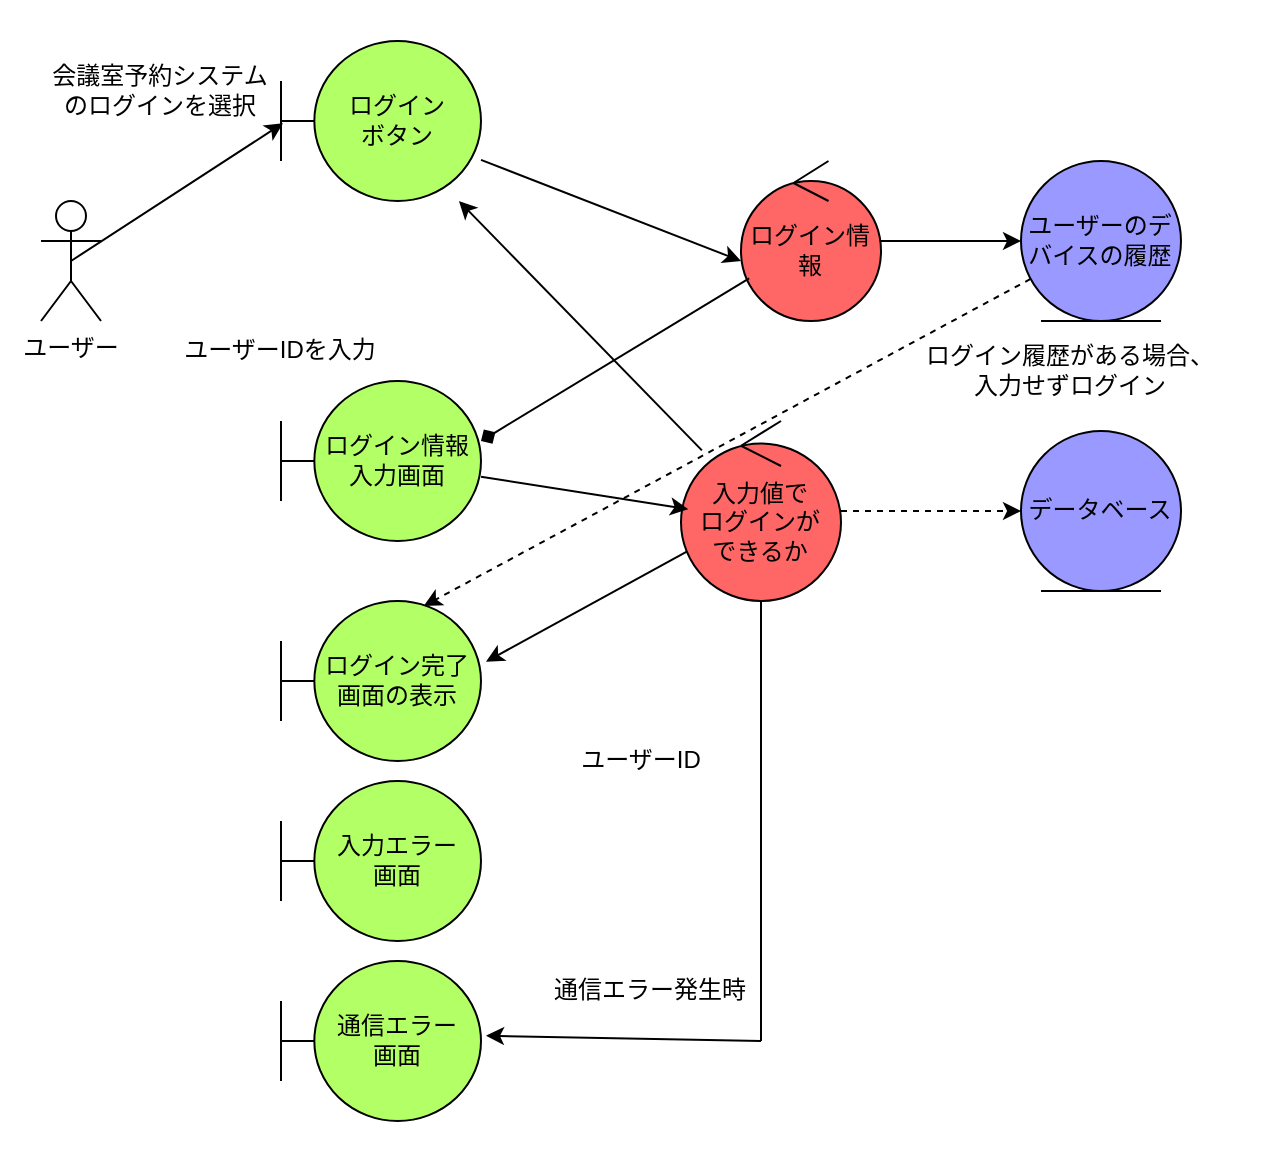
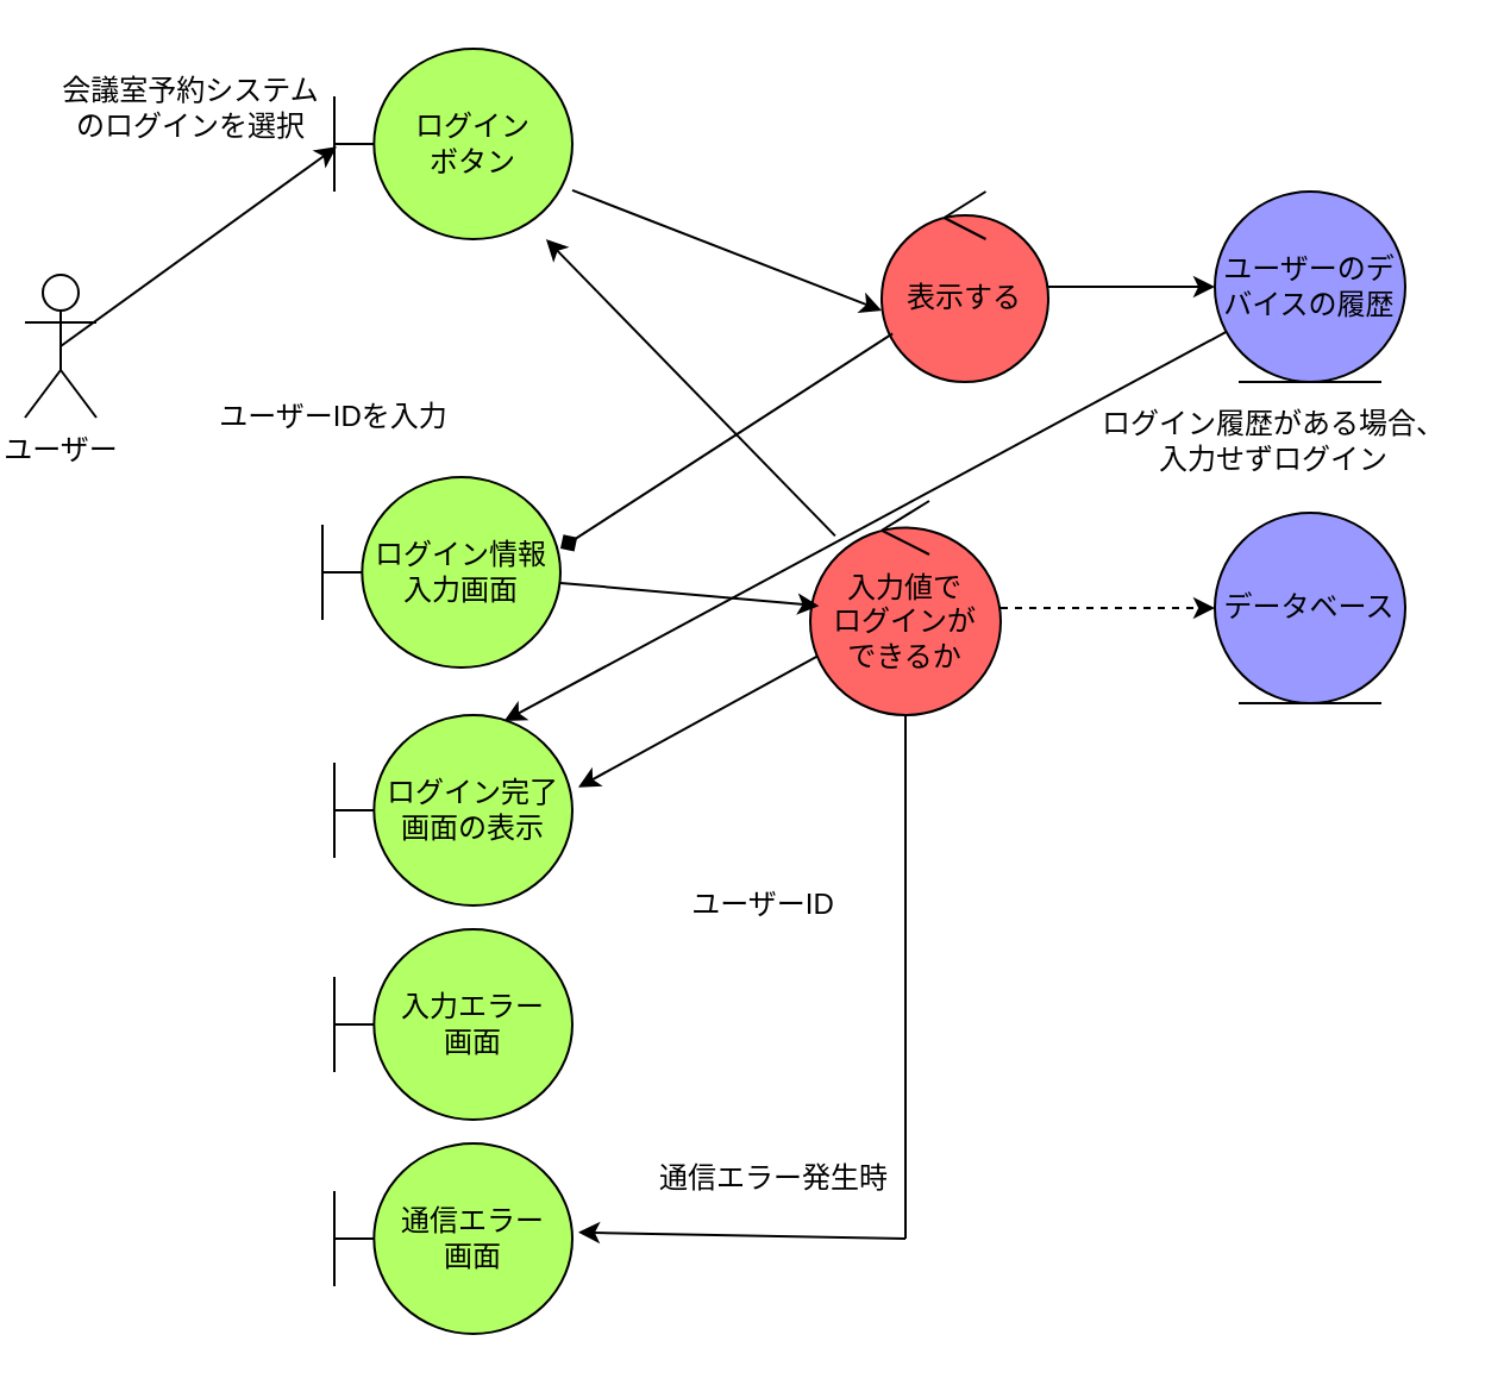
- <mxCell id="7" value="ログイン情報" style="ellipse;shape=umlControl;whiteSpace=wrap;html=1;fillColor=#FF6666;" parent="1" vertex="1"><mxGeometry x="370" y="80" width="70" height="80" as="geometry" /></mxCell>
+ <mxCell id="7" value="表示する" style="ellipse;shape=umlControl;whiteSpace=wrap;html=1;fillColor=#FF6666;" parent="1" vertex="1"><mxGeometry x="370" y="80" width="70" height="80" as="geometry" /></mxCell>
- <mxCell id="2" value="ユーザー" style="shape=umlActor;verticalLabelPosition=bottom;verticalAlign=top;html=1;outlineConnect=0;" parent="1" vertex="1"><mxGeometry x="20" y="100" width="30" height="60" as="geometry" /></mxCell>
+ <mxCell id="2" value="ユーザー" style="shape=umlActor;verticalLabelPosition=bottom;verticalAlign=top;html=1;outlineConnect=0;" parent="1" vertex="1"><mxGeometry x="10" y="115" width="30" height="60" as="geometry" /></mxCell>
- <mxCell id="26" style="edgeStyle=none;html=1;entryX=0.714;entryY=0.031;entryDx=0;entryDy=0;entryPerimeter=0;dashed=1;" parent="1" source="25" target="18" edge="1"><mxGeometry relative="1" as="geometry" /></mxCell>
+ <mxCell id="26" style="edgeStyle=none;html=1;entryX=0.714;entryY=0.031;entryDx=0;entryDy=0;entryPerimeter=0;" parent="1" source="25" target="18" edge="1"><mxGeometry relative="1" as="geometry" /></mxCell>
- <mxCell id="8" value="ログイン情報&lt;br&gt;入力画面" style="shape=umlBoundary;whiteSpace=wrap;html=1;fillColor=#B3FF66;" parent="1" vertex="1"><mxGeometry x="140" y="190" width="100" height="80" as="geometry" /></mxCell>
+ <mxCell id="8" value="ログイン情報&lt;br&gt;入力画面" style="shape=umlBoundary;whiteSpace=wrap;html=1;fillColor=#B3FF66;" parent="1" vertex="1"><mxGeometry x="135" y="200" width="100" height="80" as="geometry" /></mxCell>
